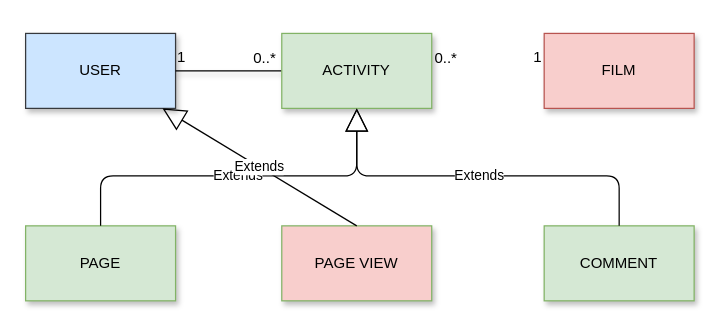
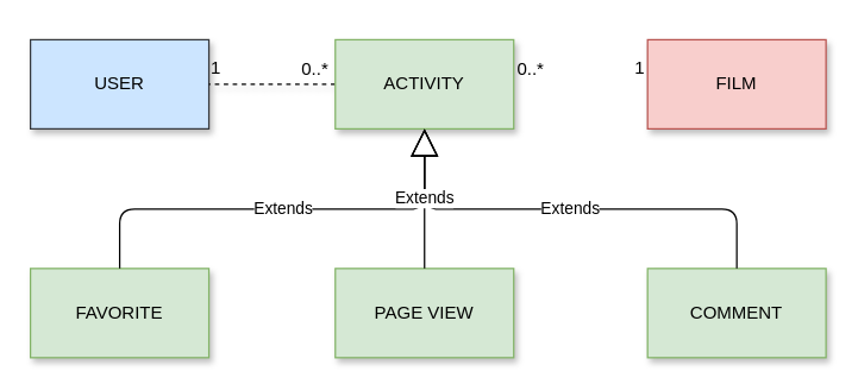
- <mxCell id="5" value="" style="endArrow=none;html=1;rounded=0;shadow=1;exitX=0;exitY=0.5;exitDx=0;exitDy=0;entryX=1;entryY=0.5;entryDx=0;entryDy=0;" parent="1" source="13" target="4" edge="1"><mxGeometry width="50" height="50" relative="1" as="geometry"><mxPoint x="150" y="90" as="sourcePoint" /><mxPoint x="120" y="59" as="targetPoint" /><Array as="points" /></mxGeometry></mxCell>
+ <mxCell id="5" value="" style="endArrow=none;html=1;rounded=0;shadow=1;exitX=0;exitY=0.5;exitDx=0;exitDy=0;entryX=1;entryY=0.5;entryDx=0;entryDy=0;dashed=1;" parent="1" source="13" target="4" edge="1"><mxGeometry width="50" height="50" relative="1" as="geometry"><mxPoint x="150" y="90" as="sourcePoint" /><mxPoint x="120" y="59" as="targetPoint" /><Array as="points" /></mxGeometry></mxCell>
- <mxCell id="16" value="Extends" style="endArrow=block;endSize=16;endFill=0;html=1;exitX=0.5;exitY=0;exitDx=0;exitDy=0;" edge="1" parent="1" source="11" target="4"><mxGeometry width="160" relative="1" as="geometry"><mxPoint x="40" y="280" as="sourcePoint" /><mxPoint x="200" y="280" as="targetPoint" /></mxGeometry></mxCell>
+ <mxCell id="16" value="Extends" style="endArrow=block;endSize=16;endFill=0;html=1;entryX=0.5;entryY=1;entryDx=0;entryDy=0;exitX=0.5;exitY=0;exitDx=0;exitDy=0;" edge="1" parent="1" source="11" target="13"><mxGeometry width="160" relative="1" as="geometry"><mxPoint x="40" y="280" as="sourcePoint" /><mxPoint x="200" y="280" as="targetPoint" /></mxGeometry></mxCell>
- <mxCell id="12" value="PAGE" style="rounded=0;whiteSpace=wrap;html=1;fillColor=#d5e8d4;strokeColor=#82b366;shadow=1;" vertex="1" parent="1"><mxGeometry x="20" y="180" width="120" height="60" as="geometry" /></mxCell>
+ <mxCell id="12" value="FAVORITE" style="rounded=0;whiteSpace=wrap;html=1;fillColor=#d5e8d4;strokeColor=#82b366;shadow=1;" vertex="1" parent="1"><mxGeometry x="20" y="180" width="120" height="60" as="geometry" /></mxCell>
- <mxCell id="11" value="PAGE VIEW" style="rounded=0;whiteSpace=wrap;html=1;fillColor=#f8cecc;strokeColor=#82b366;shadow=1;" vertex="1" parent="1"><mxGeometry x="225" y="180" width="120" height="60" as="geometry" /></mxCell>
+ <mxCell id="11" value="PAGE VIEW" style="rounded=0;whiteSpace=wrap;html=1;fillColor=#d5e8d4;strokeColor=#82b366;shadow=1;" vertex="1" parent="1"><mxGeometry x="225" y="180" width="120" height="60" as="geometry" /></mxCell>
